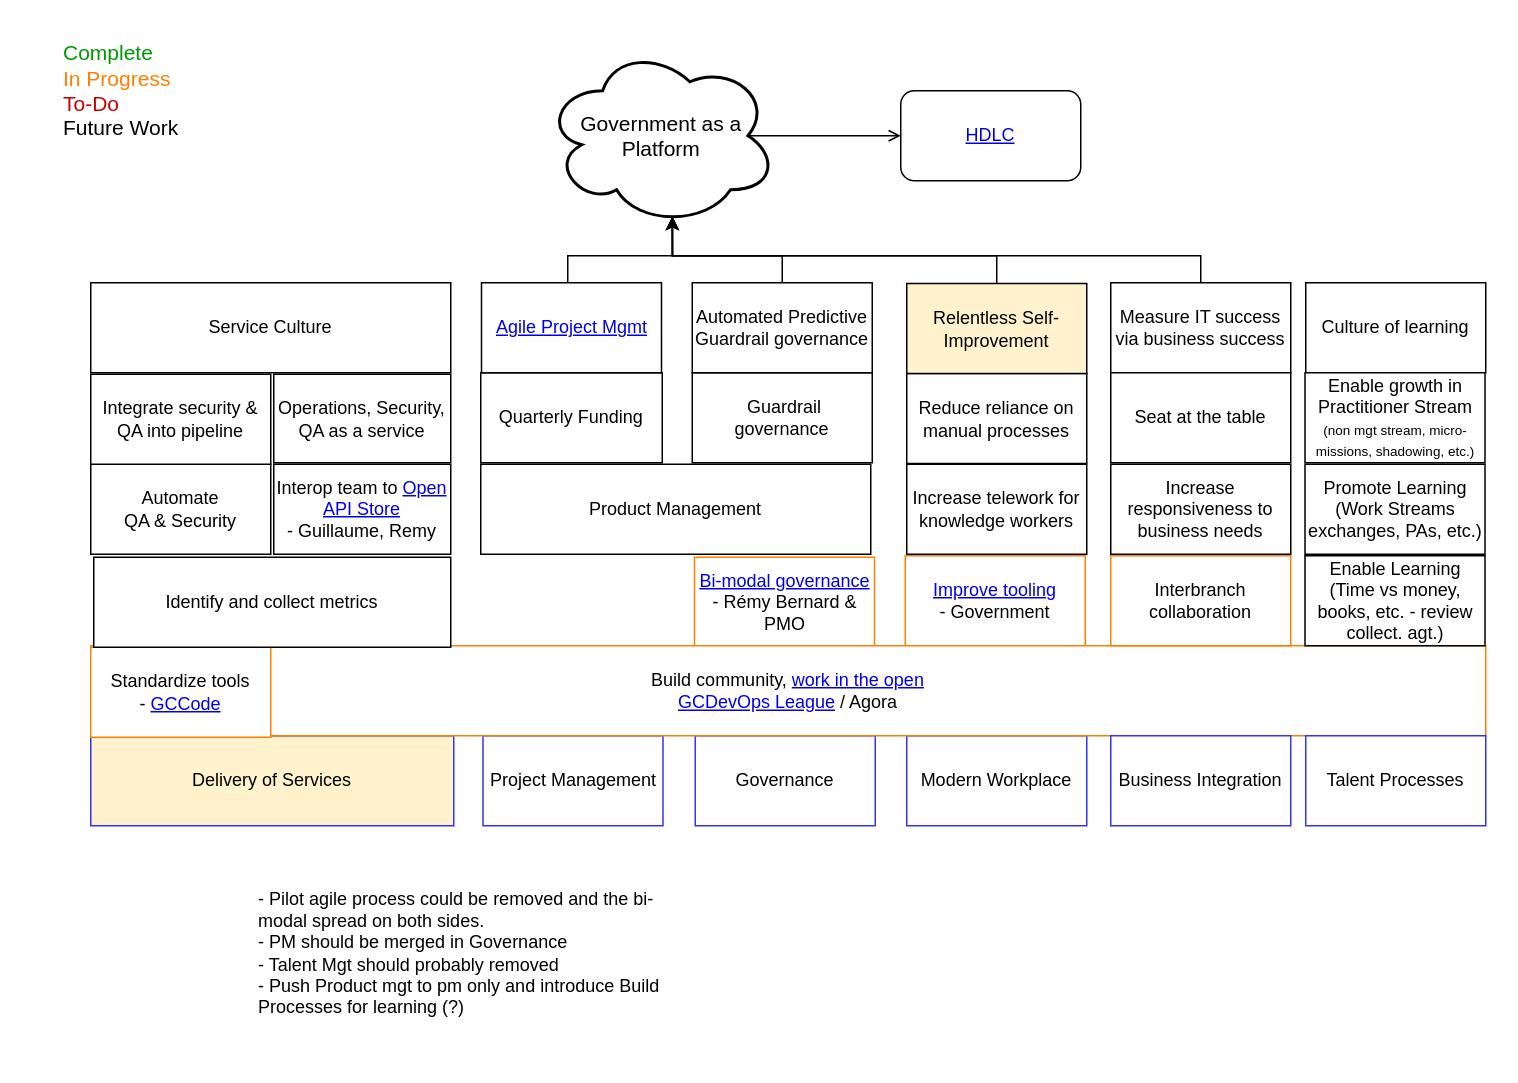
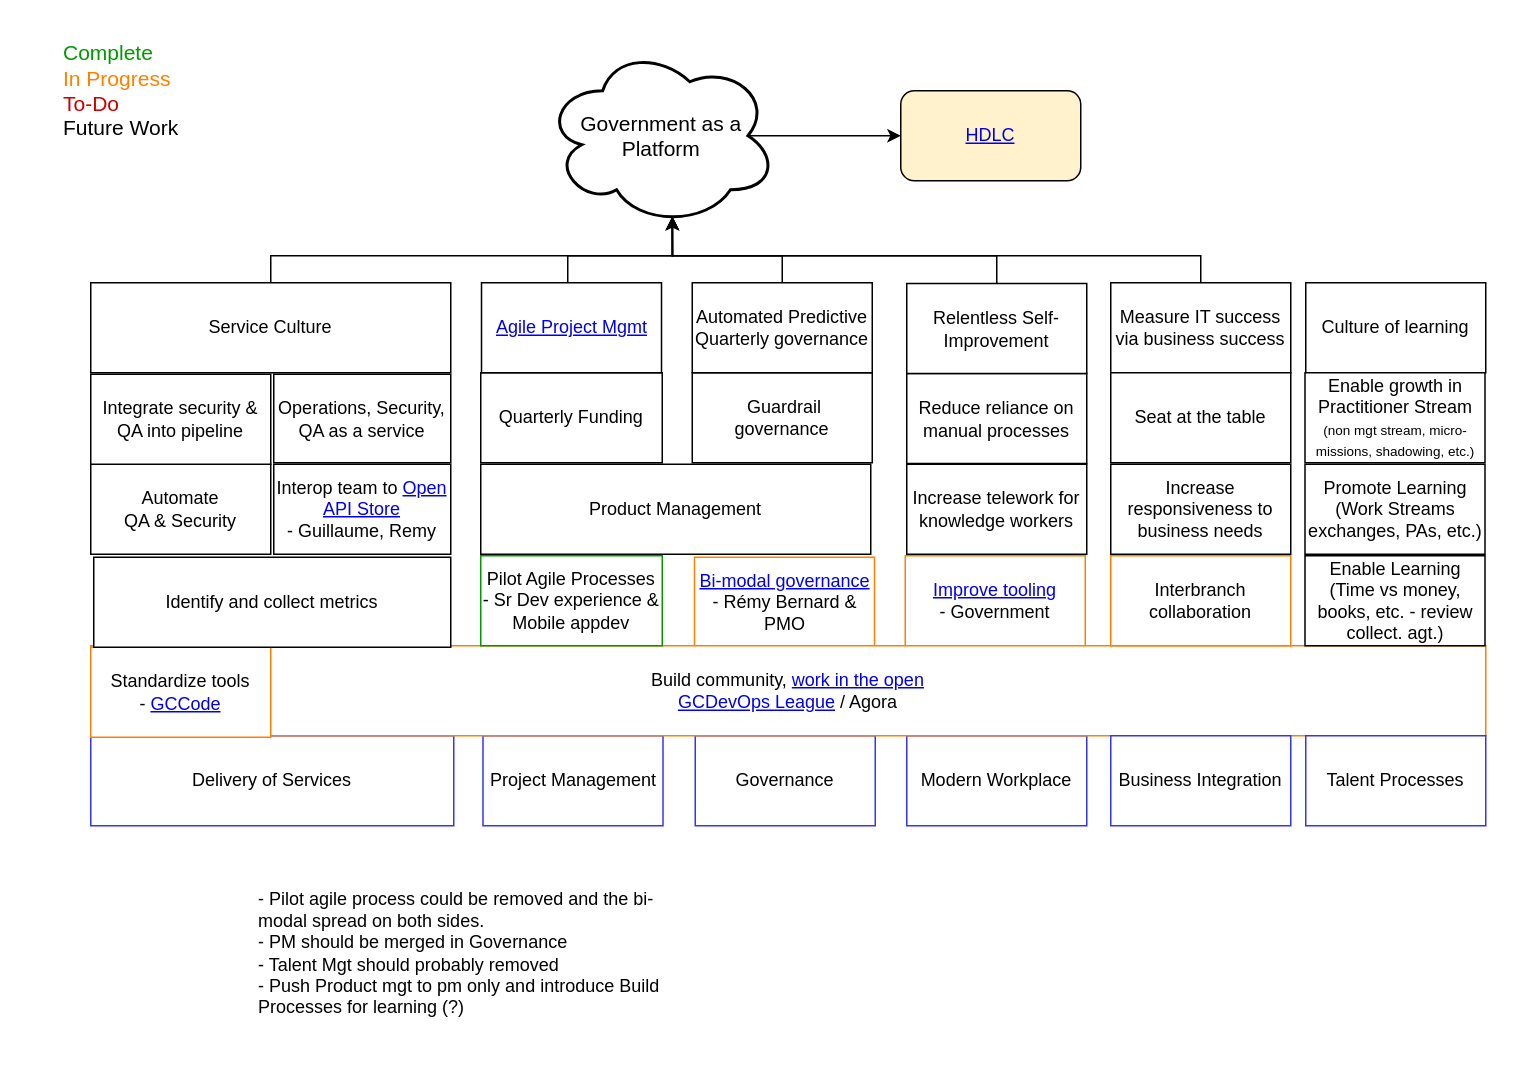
- <mxCell id="2" style="edgeStyle=orthogonalEdgeStyle;rounded=0;orthogonalLoop=1;jettySize=auto;html=1;exitX=0.875;exitY=0.5;exitDx=0;exitDy=0;exitPerimeter=0;entryX=0;entryY=0.5;entryDx=0;entryDy=0;endArrow=open;" edge="1" parent="1" source="3" target="4"><mxGeometry relative="1" as="geometry" /></mxCell>
+ <mxCell id="2" style="edgeStyle=orthogonalEdgeStyle;rounded=0;orthogonalLoop=1;jettySize=auto;html=1;exitX=0.875;exitY=0.5;exitDx=0;exitDy=0;exitPerimeter=0;entryX=0;entryY=0.5;entryDx=0;entryDy=0;" edge="1" parent="1" source="3" target="4"><mxGeometry relative="1" as="geometry" /></mxCell>
- <mxCell id="4" value="&lt;a href=&quot;https://github.com/sara-sabr/ITStrategy/blob/master/Strategies/HumanDevelopmentLifeCycle.md&quot;&gt;HDLC&lt;/a&gt;" style="rounded=1;whiteSpace=wrap;html=1;" vertex="1" parent="1"><mxGeometry x="600" y="60" width="120" height="60" as="geometry" /></mxCell>
+ <mxCell id="4" value="&lt;a href=&quot;https://github.com/sara-sabr/ITStrategy/blob/master/Strategies/HumanDevelopmentLifeCycle.md&quot;&gt;HDLC&lt;/a&gt;" style="rounded=1;whiteSpace=wrap;html=1;fillColor=#fff2cc;" vertex="1" parent="1"><mxGeometry x="600" y="60" width="120" height="60" as="geometry" /></mxCell>
+ <mxCell id="30" style="edgeStyle=orthogonalEdgeStyle;rounded=0;orthogonalLoop=1;jettySize=auto;html=1;exitX=0.5;exitY=0;exitDx=0;exitDy=0;entryX=0.55;entryY=0.95;entryDx=0;entryDy=0;entryPerimeter=0;" edge="1" parent="1" source="31" target="3"><mxGeometry relative="1" as="geometry"><Array as="points"><mxPoint x="180" y="170" /><mxPoint x="448" y="170" /></Array><mxPoint x="450" y="150" as="targetPoint" /></mxGeometry></mxCell>
- <mxCell id="33" value="Automated Predictive Guardrail governance" style="rounded=0;whiteSpace=wrap;html=1;strokeColor=#000000;fillColor=none;" vertex="1" parent="1"><mxGeometry x="461" y="188" width="120" height="60" as="geometry" /></mxCell>
+ <mxCell id="33" value="Automated Predictive Quarterly governance" style="rounded=0;whiteSpace=wrap;html=1;strokeColor=#000000;fillColor=none;" vertex="1" parent="1"><mxGeometry x="461" y="188" width="120" height="60" as="geometry" /></mxCell>
- <mxCell id="47" value="Relentless Self-Improvement" style="rounded=0;whiteSpace=wrap;html=1;strokeColor=#000000;fillColor=#fff2cc;" vertex="1" parent="1"><mxGeometry x="604" y="188.5" width="120" height="60" as="geometry" /></mxCell>
+ <mxCell id="47" value="Relentless Self-Improvement" style="rounded=0;whiteSpace=wrap;html=1;strokeColor=#000000;" vertex="1" parent="1"><mxGeometry x="604" y="188.5" width="120" height="60" as="geometry" /></mxCell>
+ <mxCell id="37" value="&lt;div&gt;Pilot Agile Processes&lt;/div&gt;&lt;div&gt;- Sr Dev experience &amp;amp; Mobile appdev&lt;br&gt;&lt;/div&gt;" style="rounded=0;whiteSpace=wrap;html=1;strokeColor=#009900;fillColor=none;" vertex="1" parent="1"><mxGeometry x="320" y="370" width="121" height="60" as="geometry" /></mxCell>
- <mxCell id="5" value="Delivery of Services" style="rounded=0;whiteSpace=wrap;html=1;strokeColor=#3333FF;fillColor=#fff2cc;" vertex="1" parent="1"><mxGeometry x="60" y="490" width="242" height="60" as="geometry" /></mxCell>
+ <mxCell id="5" value="Delivery of Services" style="rounded=0;whiteSpace=wrap;html=1;strokeColor=#3333FF;" vertex="1" parent="1"><mxGeometry x="60" y="490" width="242" height="60" as="geometry" /></mxCell>
